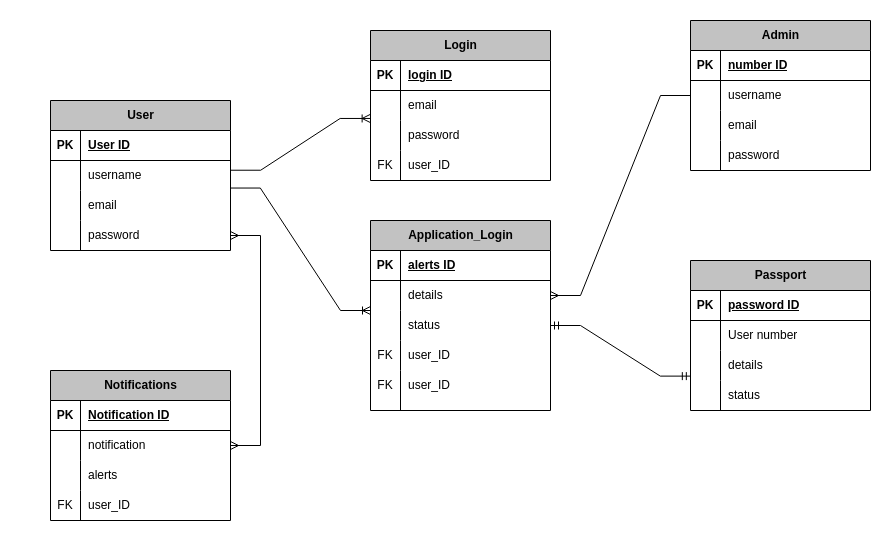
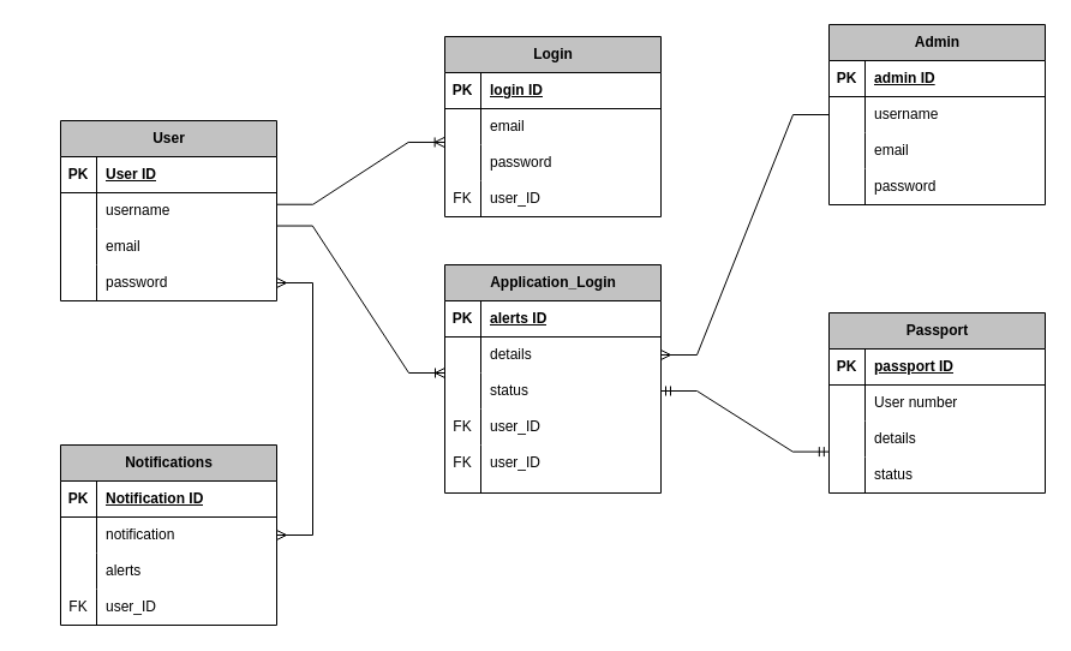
- <mxCell id="57" value="number ID" style="shape=partialRectangle;connectable=0;fillColor=none;top=0;left=0;bottom=0;right=0;align=left;spacingLeft=6;fontStyle=5;overflow=hidden;whiteSpace=wrap;html=1;" parent="55" vertex="1"><mxGeometry x="30" width="150" height="30" as="geometry"><mxRectangle width="150" height="30" as="alternateBounds" /></mxGeometry></mxCell>
+ <mxCell id="57" value="admin ID" style="shape=partialRectangle;connectable=0;fillColor=none;top=0;left=0;bottom=0;right=0;align=left;spacingLeft=6;fontStyle=5;overflow=hidden;whiteSpace=wrap;html=1;" parent="55" vertex="1"><mxGeometry x="30" width="150" height="30" as="geometry"><mxRectangle width="150" height="30" as="alternateBounds" /></mxGeometry></mxCell>
- <mxCell id="70" value="password ID" style="shape=partialRectangle;connectable=0;fillColor=none;top=0;left=0;bottom=0;right=0;align=left;spacingLeft=6;fontStyle=5;overflow=hidden;whiteSpace=wrap;html=1;" parent="68" vertex="1"><mxGeometry x="30" width="150" height="30" as="geometry"><mxRectangle width="150" height="30" as="alternateBounds" /></mxGeometry></mxCell>
+ <mxCell id="70" value="passport ID" style="shape=partialRectangle;connectable=0;fillColor=none;top=0;left=0;bottom=0;right=0;align=left;spacingLeft=6;fontStyle=5;overflow=hidden;whiteSpace=wrap;html=1;" parent="68" vertex="1"><mxGeometry x="30" width="150" height="30" as="geometry"><mxRectangle width="150" height="30" as="alternateBounds" /></mxGeometry></mxCell>
